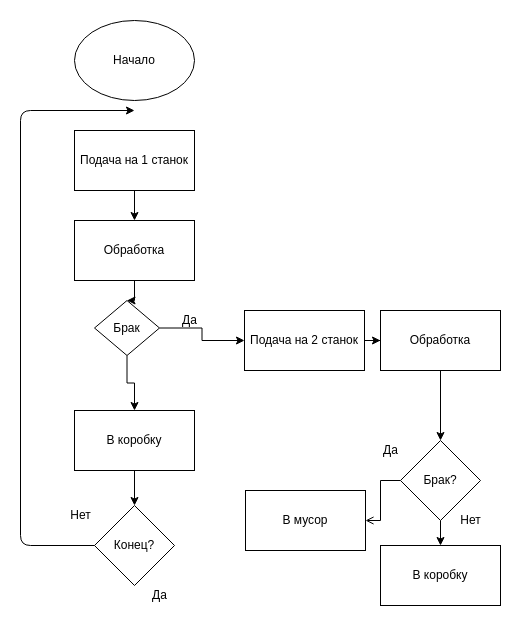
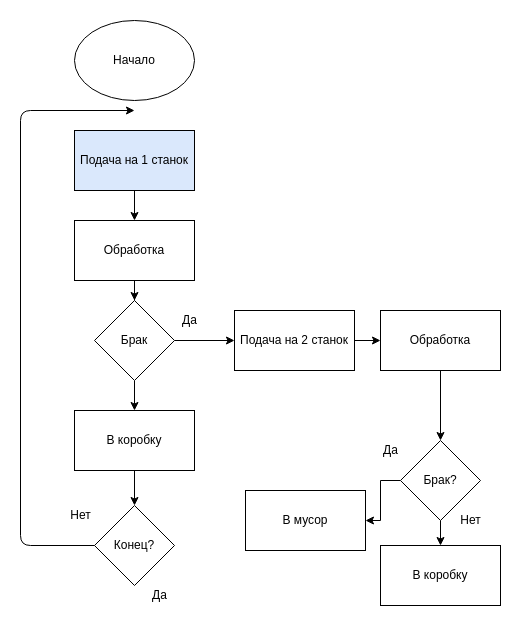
- <mxCell id="4" value="Подача на 1 станок" style="whiteSpace=wrap;html=1;" vertex="1" parent="1"><mxGeometry x="74" y="130" width="120" height="60" as="geometry" /></mxCell>
+ <mxCell id="4" value="Подача на 1 станок" style="whiteSpace=wrap;html=1;fillColor=#dae8fc;" vertex="1" parent="1"><mxGeometry x="74" y="130" width="120" height="60" as="geometry" /></mxCell>
- <mxCell id="9" value="Брак" style="rhombus;whiteSpace=wrap;html=1;" vertex="1" parent="1"><mxGeometry x="94" y="300" width="65" height="55" as="geometry" /></mxCell>
+ <mxCell id="9" value="Брак" style="rhombus;whiteSpace=wrap;html=1;" vertex="1" parent="1"><mxGeometry x="94" y="300" width="80" height="80" as="geometry" /></mxCell>
- <mxCell id="13" value="Подача на 2 станок" style="whiteSpace=wrap;html=1;" vertex="1" parent="1"><mxGeometry x="244" y="310" width="120" height="60" as="geometry" /></mxCell>
+ <mxCell id="13" value="Подача на 2 станок" style="whiteSpace=wrap;html=1;" vertex="1" parent="1"><mxGeometry x="234" y="310" width="120" height="60" as="geometry" /></mxCell>
- <mxCell id="21" value="" style="edgeStyle=orthogonalEdgeStyle;rounded=0;orthogonalLoop=1;jettySize=auto;html=1;endArrow=open;" edge="1" parent="1" source="23" target="24"><mxGeometry relative="1" as="geometry" /></mxCell>
+ <mxCell id="21" value="" style="edgeStyle=orthogonalEdgeStyle;rounded=0;orthogonalLoop=1;jettySize=auto;html=1;" edge="1" parent="1" source="23" target="24"><mxGeometry relative="1" as="geometry" /></mxCell>
